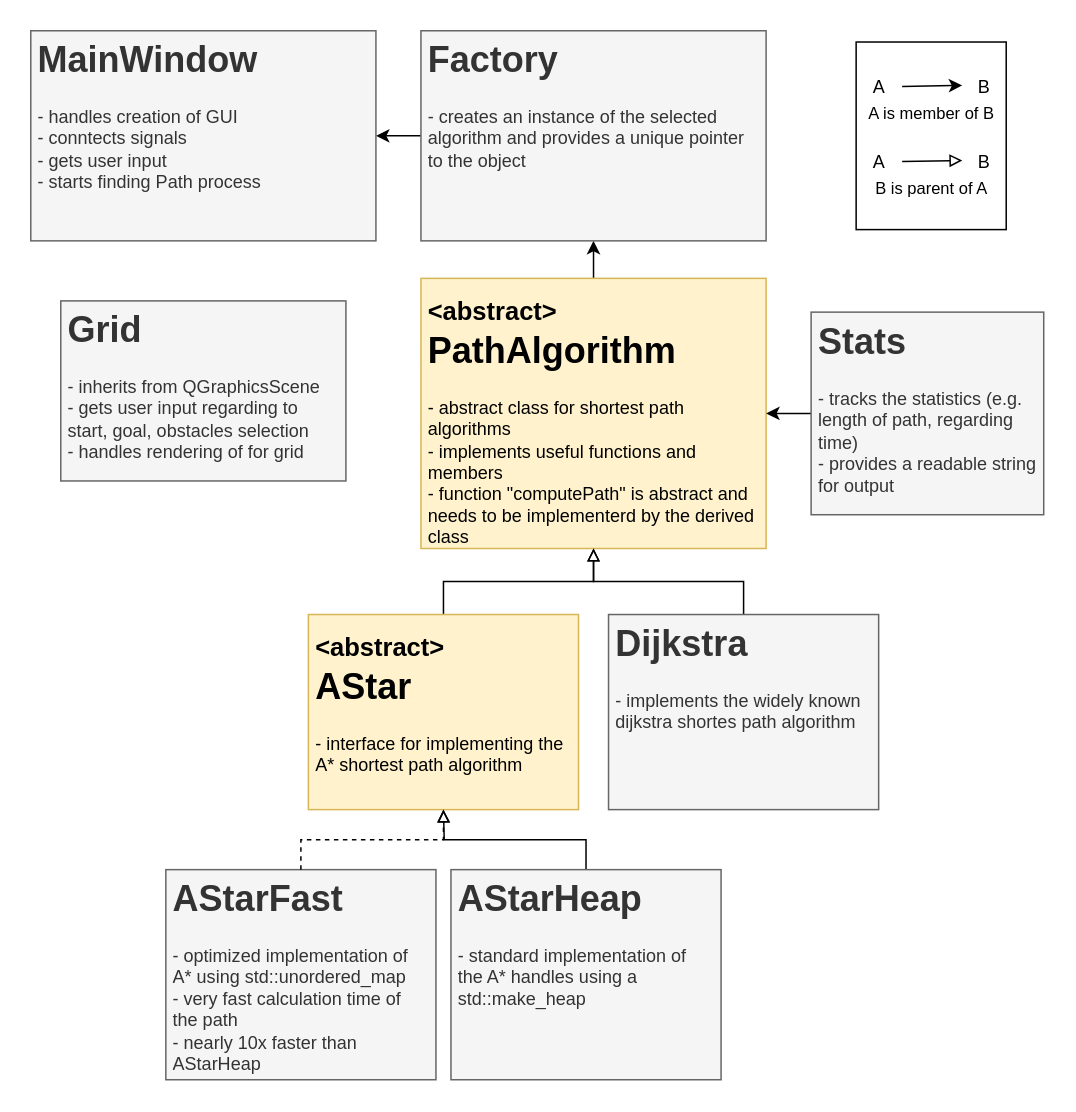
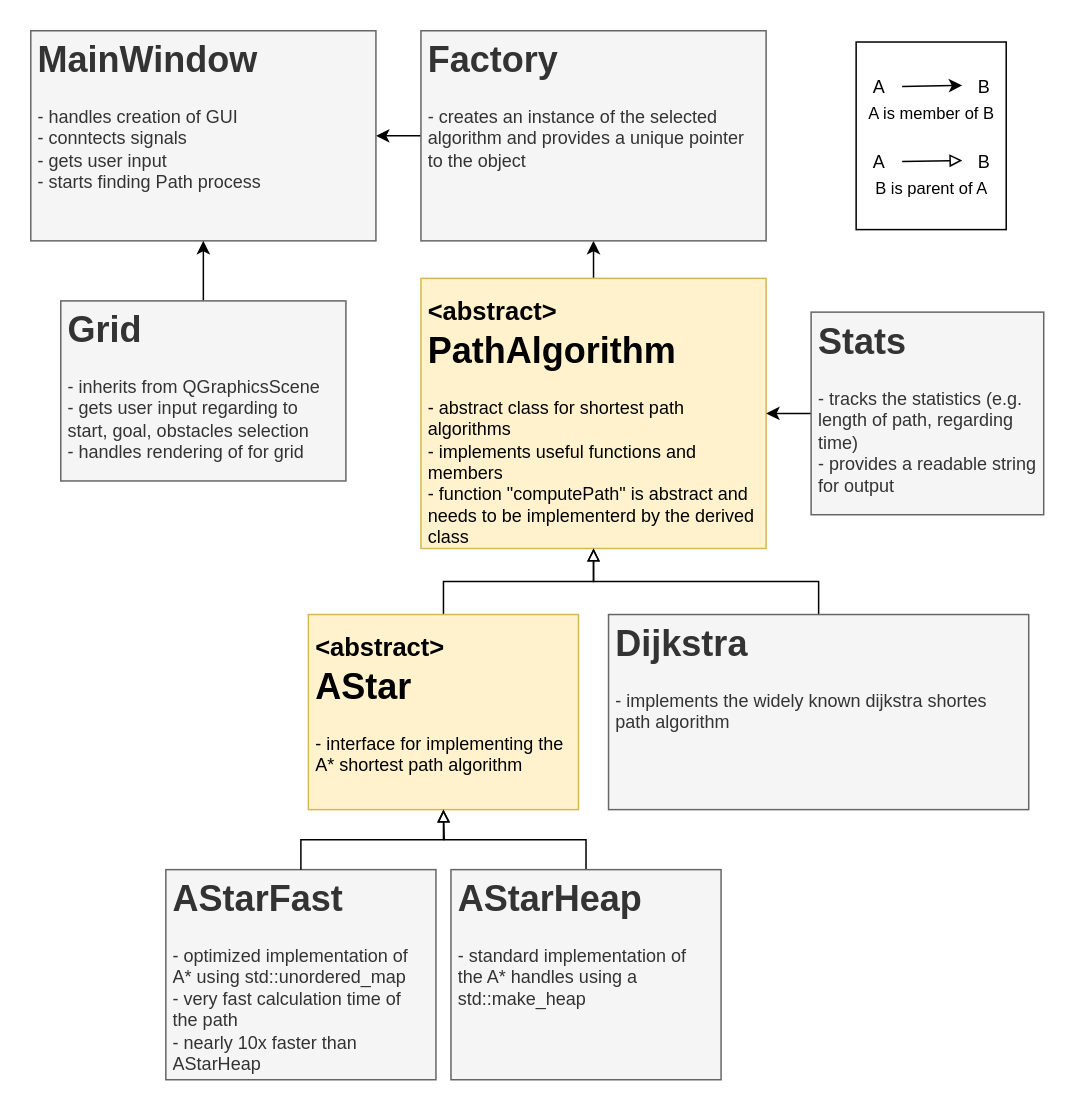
+ <mxCell id="14" style="edgeStyle=orthogonalEdgeStyle;rounded=0;orthogonalLoop=1;jettySize=auto;html=1;exitX=0.5;exitY=0;exitDx=0;exitDy=0;entryX=0.5;entryY=1;entryDx=0;entryDy=0;" parent="1" source="15" target="5" edge="1"><mxGeometry relative="1" as="geometry" /></mxCell>
- <mxCell id="9" value="&lt;h1&gt;Dijkstra&lt;br&gt;&lt;/h1&gt;&lt;div&gt;- implements the widely known dijkstra shortes path algorithm&lt;br&gt;&lt;/div&gt;" style="text;html=1;strokeColor=#666666;fillColor=#f5f5f5;spacing=5;spacingTop=-20;whiteSpace=wrap;overflow=hidden;rounded=0;fontColor=#333333;connectable=1;allowArrows=1;snapToPoint=0;absoluteArcSize=0;glass=0;shadow=0;" parent="1" vertex="1"><mxGeometry x="405" y="409" width="180" height="130" as="geometry" /></mxCell>
+ <mxCell id="9" value="&lt;h1&gt;Dijkstra&lt;br&gt;&lt;/h1&gt;&lt;div&gt;- implements the widely known dijkstra shortes path algorithm&lt;br&gt;&lt;/div&gt;" style="text;html=1;strokeColor=#666666;fillColor=#f5f5f5;spacing=5;spacingTop=-20;whiteSpace=wrap;overflow=hidden;rounded=0;fontColor=#333333;connectable=1;allowArrows=1;snapToPoint=0;absoluteArcSize=0;glass=0;shadow=0;" parent="1" vertex="1"><mxGeometry x="405" y="409" width="280" height="130" as="geometry" /></mxCell>
- <mxCell id="18" style="edgeStyle=orthogonalEdgeStyle;rounded=0;orthogonalLoop=1;jettySize=auto;html=1;exitX=0.5;exitY=0;exitDx=0;exitDy=0;entryX=0.5;entryY=1;entryDx=0;entryDy=0;endArrow=block;endFill=0;dashed=1;" edge="1" parent="1" source="10" target="7"><mxGeometry relative="1" as="geometry" /></mxCell>
+ <mxCell id="18" style="edgeStyle=orthogonalEdgeStyle;rounded=0;orthogonalLoop=1;jettySize=auto;html=1;exitX=0.5;exitY=0;exitDx=0;exitDy=0;entryX=0.5;entryY=1;entryDx=0;entryDy=0;endArrow=block;endFill=0;" edge="1" parent="1" source="10" target="7"><mxGeometry relative="1" as="geometry" /></mxCell>
